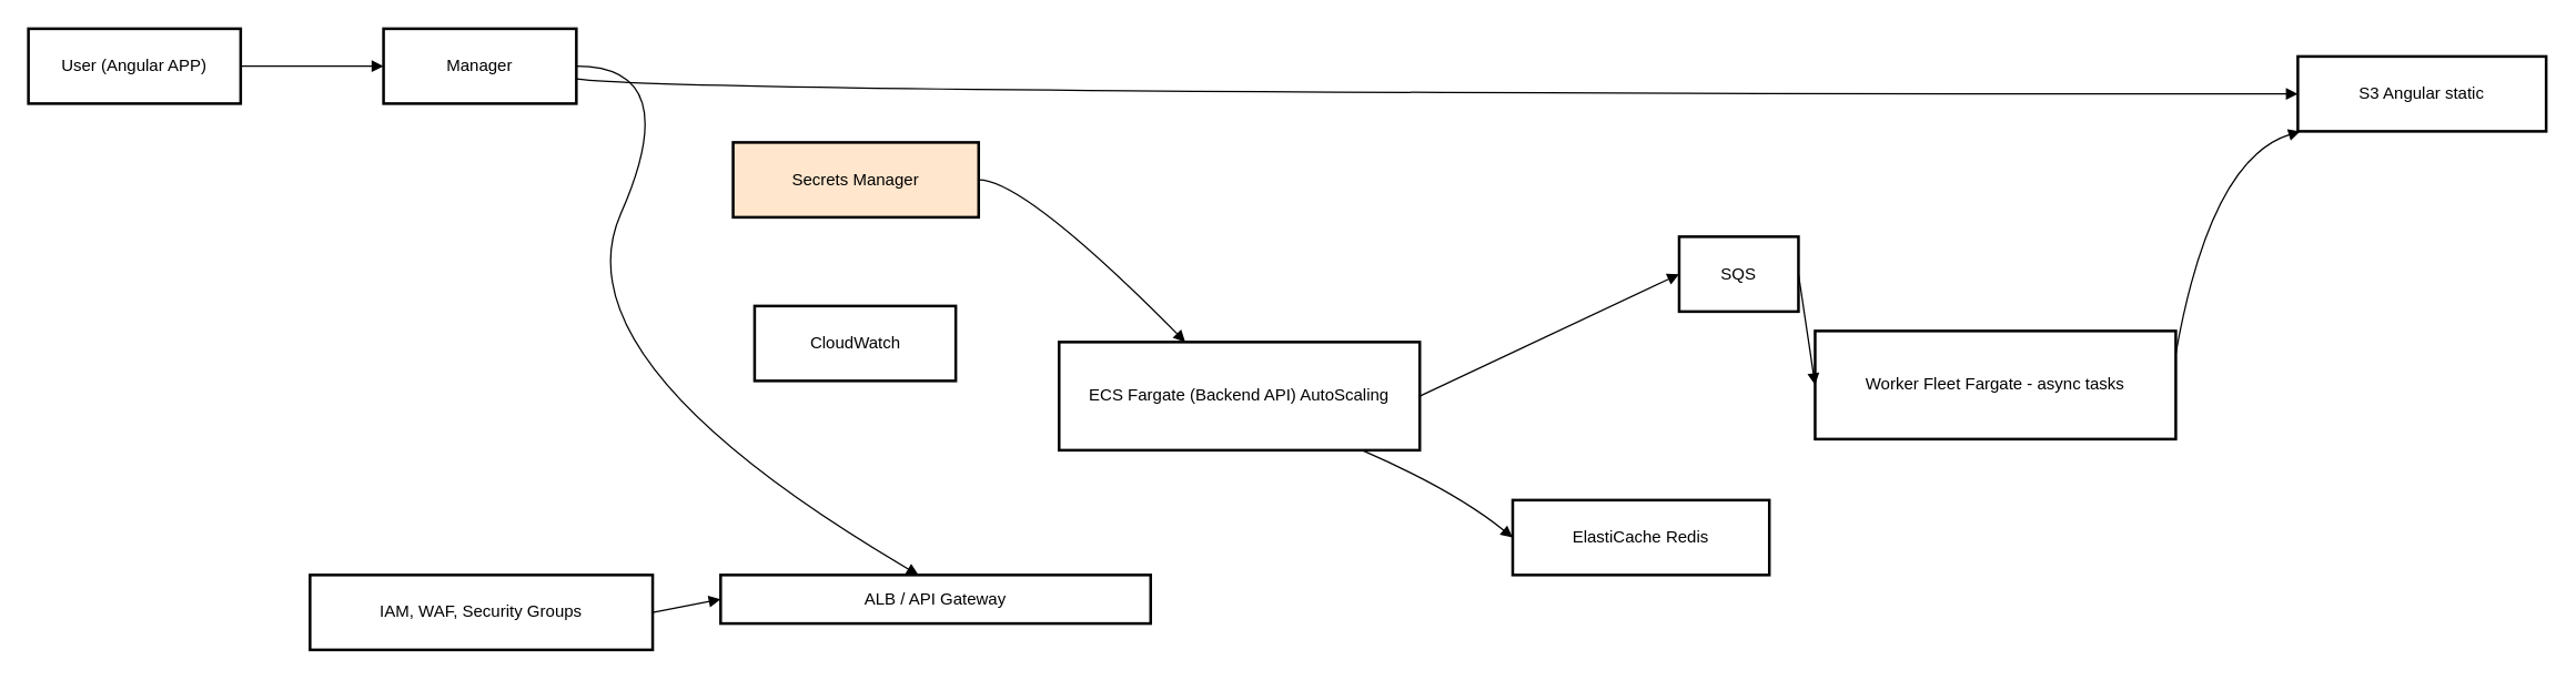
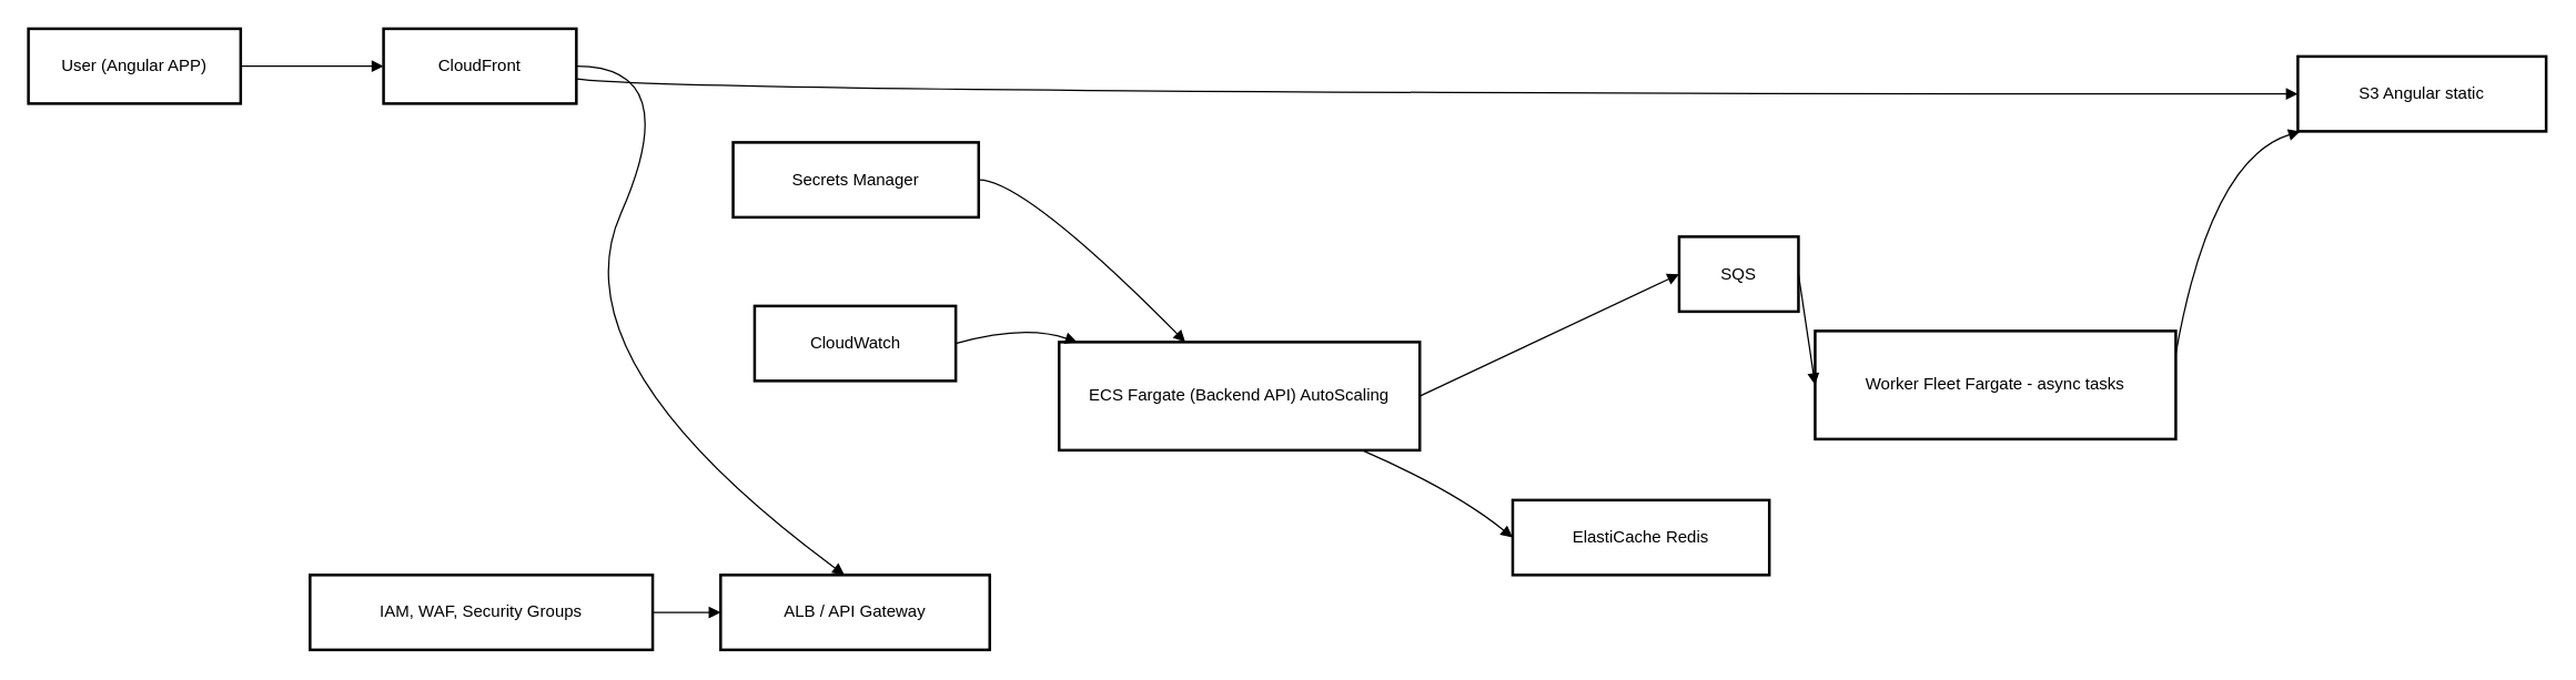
- <mxCell id="3" value="Manager" style="whiteSpace=wrap;strokeWidth=2;" parent="1" vertex="1"><mxGeometry x="276" y="20" width="139" height="54" as="geometry" /></mxCell>
+ <mxCell id="3" value="CloudFront" style="whiteSpace=wrap;strokeWidth=2;" parent="1" vertex="1"><mxGeometry x="276" y="20" width="139" height="54" as="geometry" /></mxCell>
- <mxCell id="10" value="Secrets Manager" style="whiteSpace=wrap;strokeWidth=2;fillColor=#ffe6cc;" parent="1" vertex="1"><mxGeometry x="528" y="102" width="177" height="54" as="geometry" /></mxCell>
+ <mxCell id="10" value="Secrets Manager" style="whiteSpace=wrap;strokeWidth=2;" parent="1" vertex="1"><mxGeometry x="528" y="102" width="177" height="54" as="geometry" /></mxCell>
+ <mxCell id="21" value="" style="curved=1;startArrow=none;endArrow=block;exitX=1;exitY=0.5;entryX=0.05;entryY=0;rounded=0;" parent="1" source="11" target="6" edge="1"><mxGeometry relative="1" as="geometry"><Array as="points"><mxPoint x="738" y="233" /></Array></mxGeometry></mxCell>
- <mxCell id="5" value="ALB / API Gateway" style="whiteSpace=wrap;strokeWidth=2;" parent="1" vertex="1"><mxGeometry x="519" y="414" width="310" height="35" as="geometry" /></mxCell>
+ <mxCell id="5" value="ALB / API Gateway" style="whiteSpace=wrap;strokeWidth=2;" parent="1" vertex="1"><mxGeometry x="519" y="414" width="194" height="54" as="geometry" /></mxCell>
